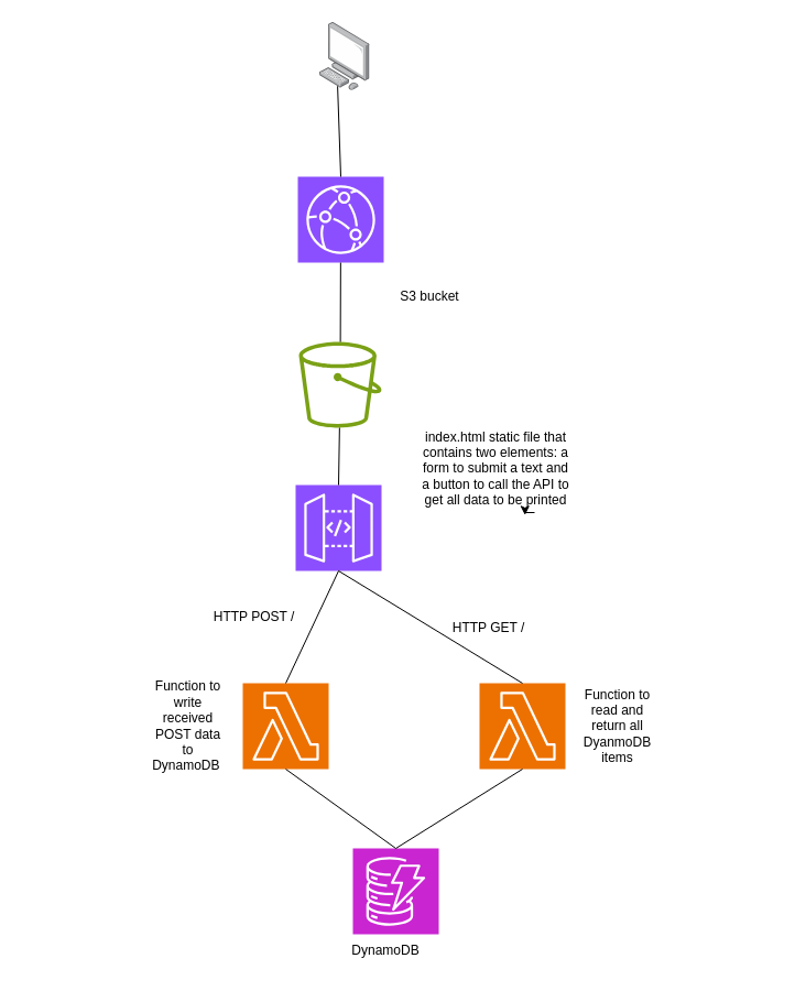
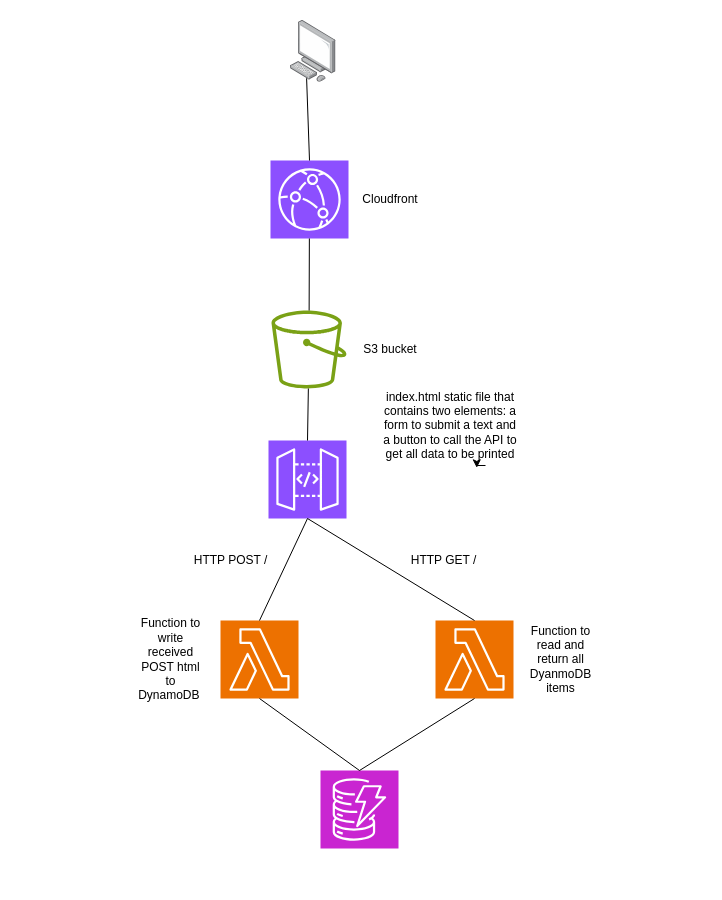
+ <mxCell id="16" value="Cloudfront" style="text;html=1;align=center;verticalAlign=middle;whiteSpace=wrap;rounded=0;" vertex="1" parent="1"><mxGeometry x="360" y="184" width="60" height="30" as="geometry" /></mxCell>
- <mxCell id="17" value="S3 bucket" style="text;html=1;align=center;verticalAlign=middle;whiteSpace=wrap;rounded=0;" vertex="1" parent="1"><mxGeometry x="360" y="254" width="60" height="30" as="geometry" /></mxCell>
+ <mxCell id="17" value="S3 bucket" style="text;html=1;align=center;verticalAlign=middle;whiteSpace=wrap;rounded=0;" vertex="1" parent="1"><mxGeometry x="360" y="334" width="60" height="30" as="geometry" /></mxCell>
- <mxCell id="20" value="HTTP GET /" style="text;html=1;align=center;verticalAlign=middle;resizable=0;points=[];autosize=1;strokeColor=none;fillColor=none;" vertex="1" parent="1"><mxGeometry x="398" y="555" width="90" height="30" as="geometry" /></mxCell>
+ <mxCell id="20" value="HTTP GET /" style="text;html=1;align=center;verticalAlign=middle;resizable=0;points=[];autosize=1;strokeColor=none;fillColor=none;" vertex="1" parent="1"><mxGeometry x="398" y="545" width="90" height="30" as="geometry" /></mxCell>
- <mxCell id="22" value="&lt;span style=&quot;text-wrap-mode: wrap;&quot;&gt;Function to write received POST data to DynamoDB&amp;nbsp;&lt;/span&gt;" style="text;html=1;align=center;verticalAlign=middle;resizable=0;points=[];autosize=1;strokeColor=none;fillColor=none;" vertex="1" parent="1"><mxGeometry x="20" y="644" width="300" height="30" as="geometry" /></mxCell>
+ <mxCell id="22" value="&lt;span style=&quot;text-wrap-mode: wrap;&quot;&gt;Function to write received POST html to DynamoDB&amp;nbsp;&lt;/span&gt;" style="text;html=1;align=center;verticalAlign=middle;resizable=0;points=[];autosize=1;strokeColor=none;fillColor=none;" vertex="1" parent="1"><mxGeometry x="20" y="644" width="300" height="30" as="geometry" /></mxCell>
- <mxCell id="24" value="DynamoDB" style="text;html=1;align=center;verticalAlign=middle;whiteSpace=wrap;rounded=0;" vertex="1" parent="1"><mxGeometry x="320" y="848" width="60" height="30" as="geometry" /></mxCell>
